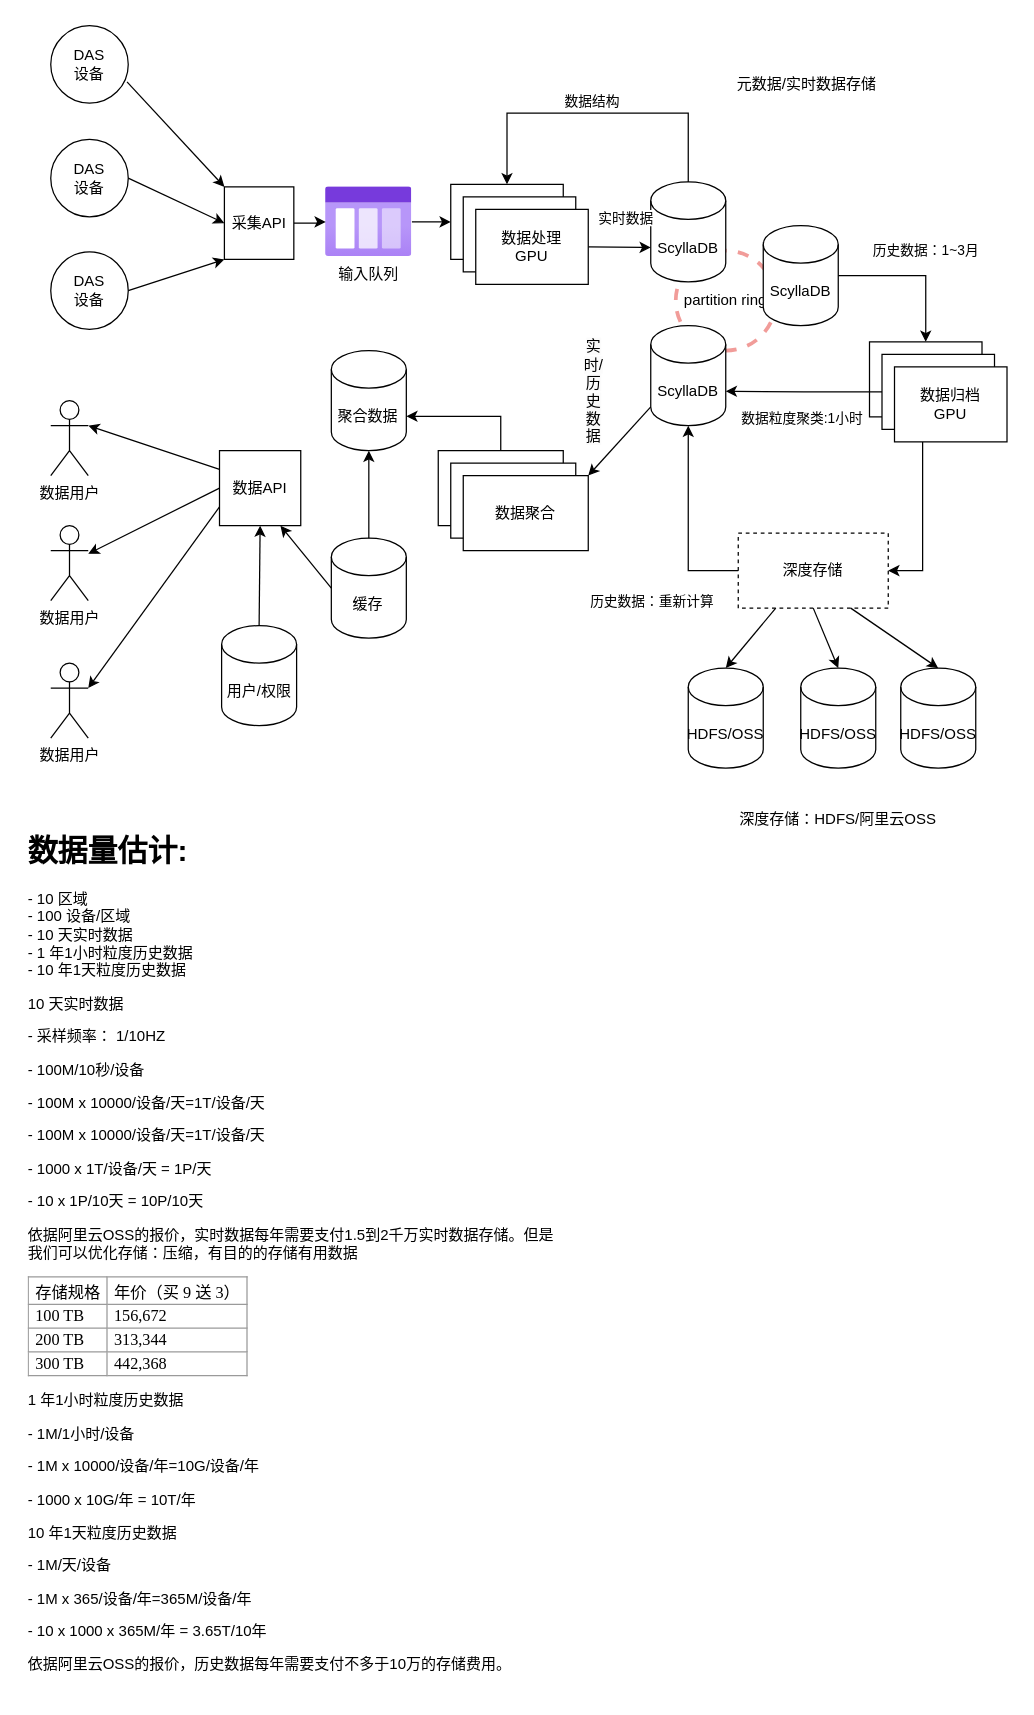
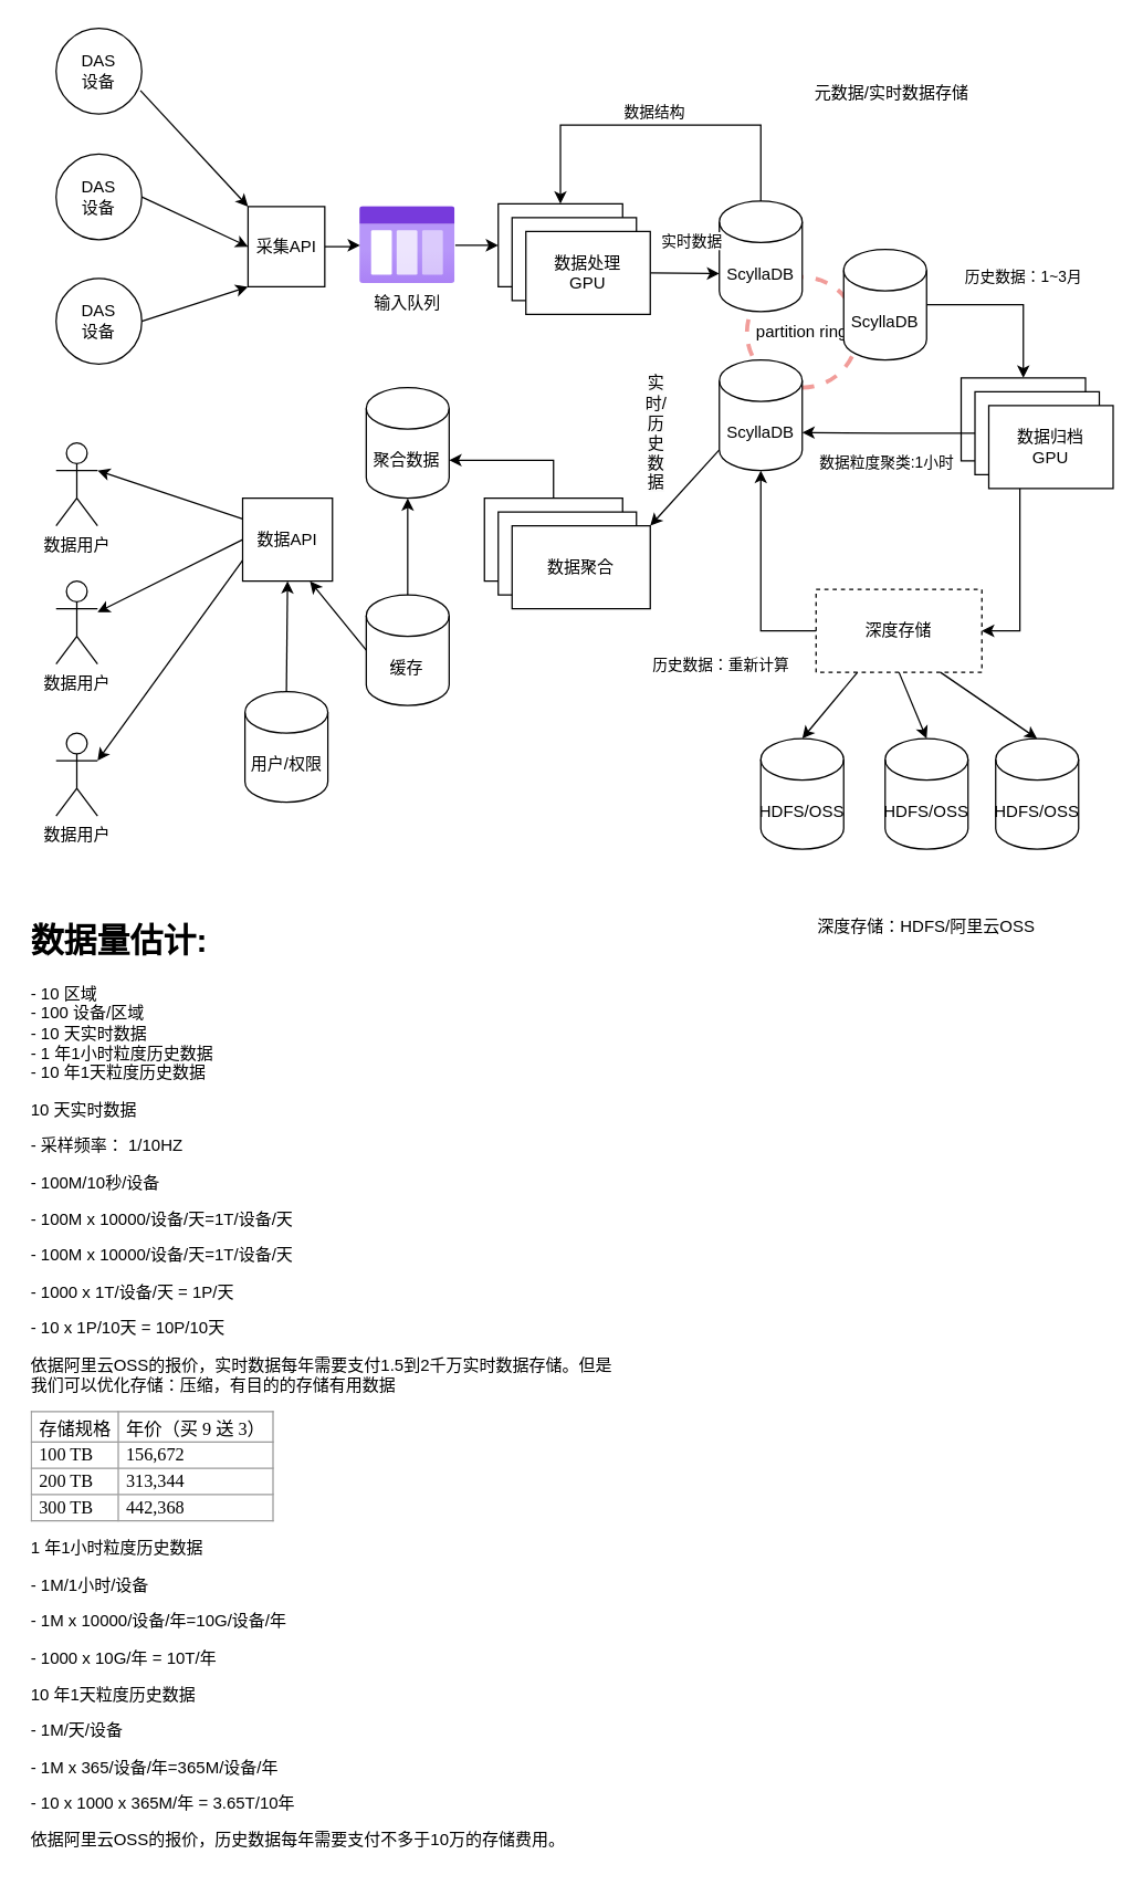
- <mxCell id="20" value="深度存储：HDFS/阿里云OSS" style="text;html=1;align=center;verticalAlign=middle;whiteSpace=wrap;rounded=0;" parent="1" vertex="1"><mxGeometry x="585" y="640" width="170" height="30" as="geometry" /></mxCell>
+ <mxCell id="20" value="深度存储：HDFS/阿里云OSS" style="text;html=1;align=center;verticalAlign=middle;whiteSpace=wrap;rounded=0;" parent="1" vertex="1"><mxGeometry x="585" y="655" width="170" height="30" as="geometry" /></mxCell>
